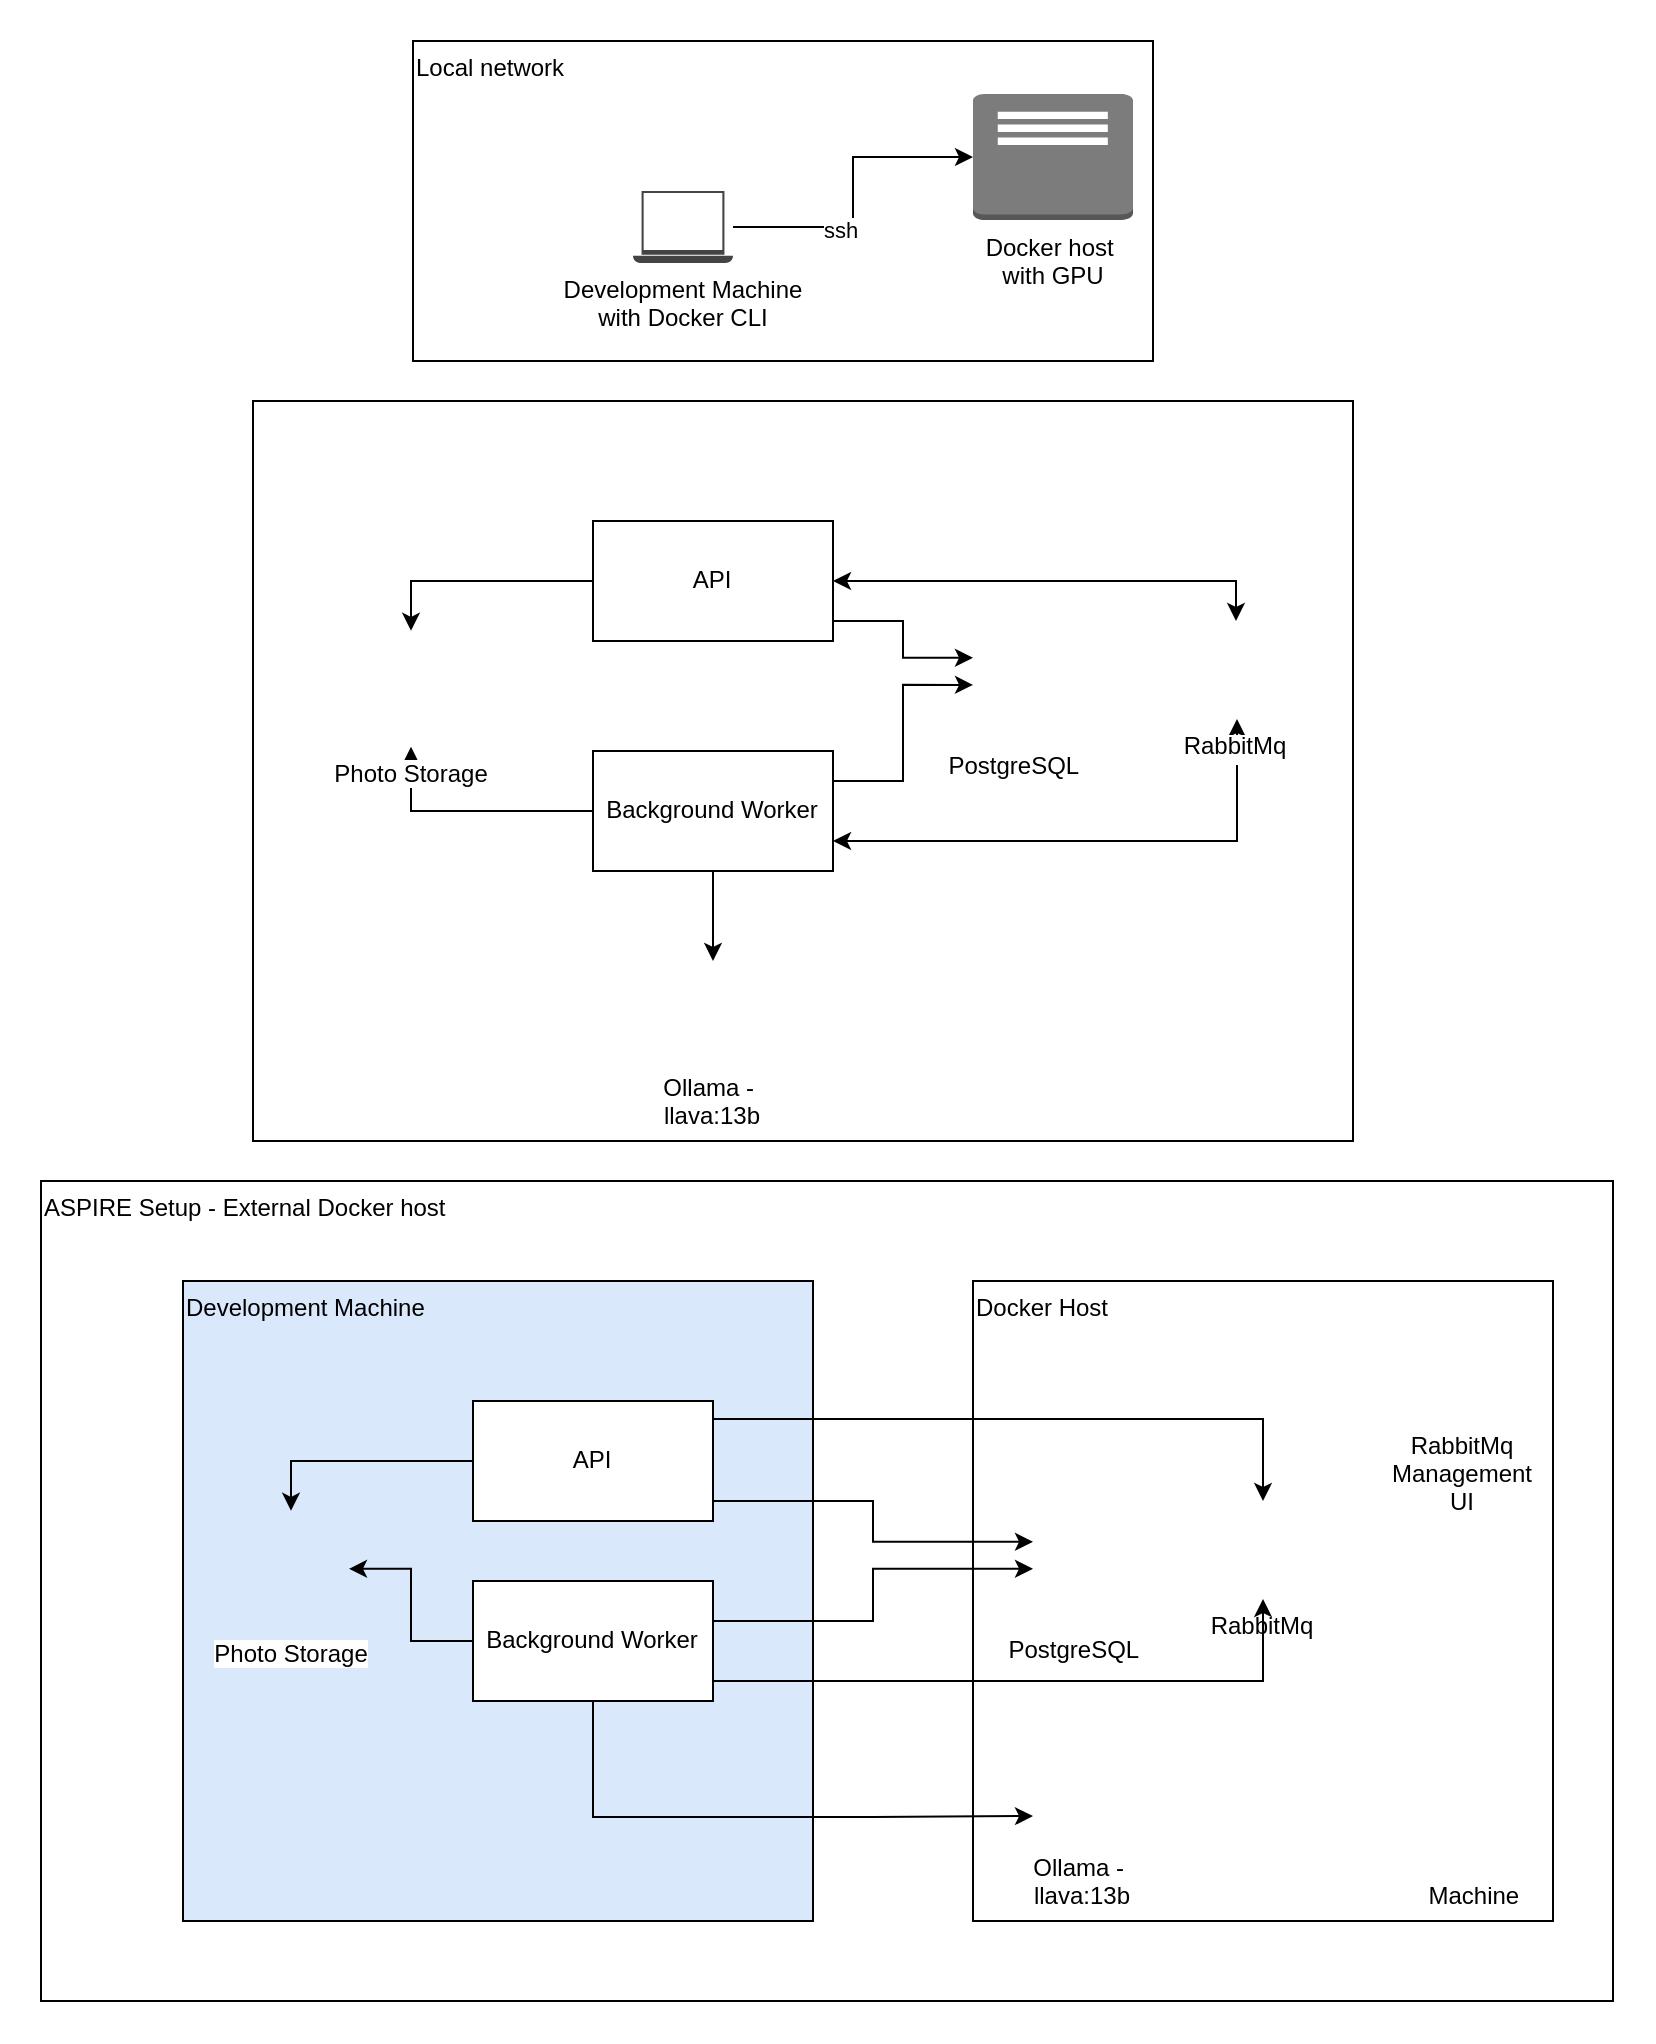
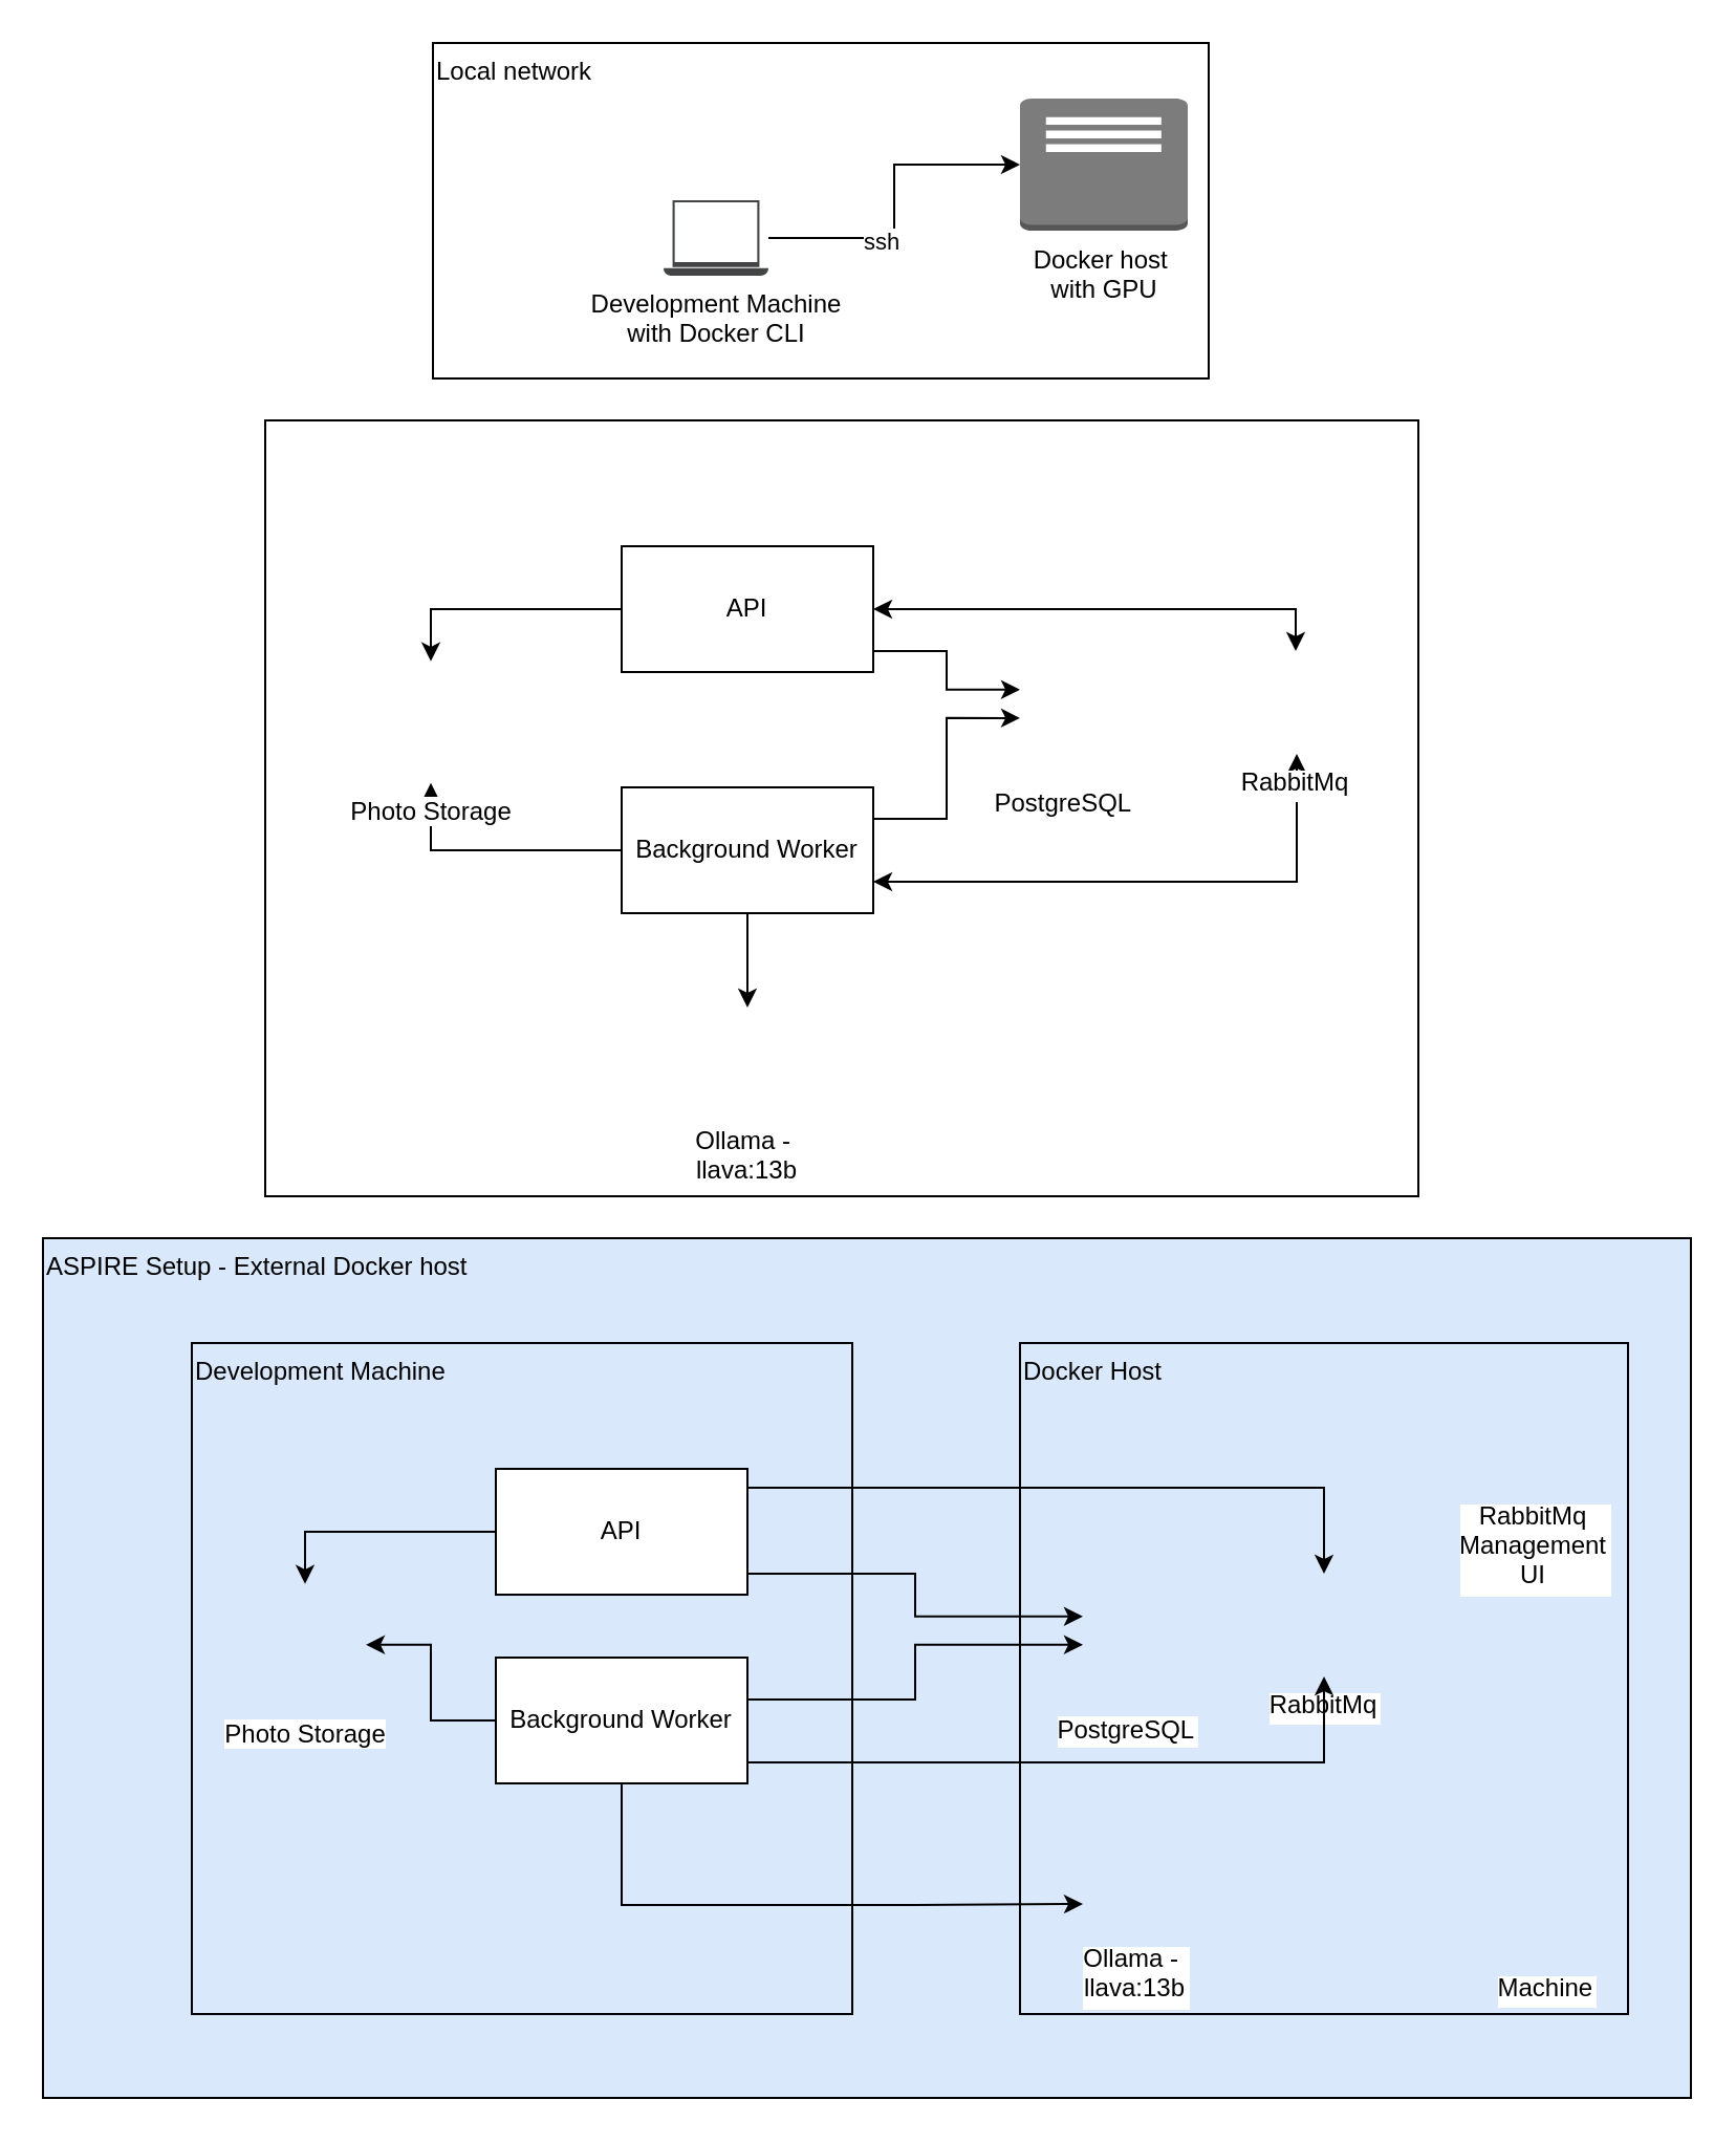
- <mxCell id="2" value="ASPIRE Setup - External Docker host" style="rounded=0;whiteSpace=wrap;html=1;align=left;verticalAlign=top;" parent="1" vertex="1"><mxGeometry x="20" y="590" width="786" height="410" as="geometry" /></mxCell>
+ <mxCell id="2" value="ASPIRE Setup - External Docker host" style="rounded=0;whiteSpace=wrap;html=1;align=left;verticalAlign=top;fillColor=#dae8fc;" parent="1" vertex="1"><mxGeometry x="20" y="590" width="786" height="410" as="geometry" /></mxCell>
- <mxCell id="28" value="Docker Host" style="rounded=0;whiteSpace=wrap;html=1;verticalAlign=top;align=left;" parent="1" vertex="1"><mxGeometry x="486" y="640" width="290" height="320" as="geometry" /></mxCell>
+ <mxCell id="28" value="Docker Host" style="rounded=0;whiteSpace=wrap;html=1;verticalAlign=top;align=left;fillColor=#dae8fc;" parent="1" vertex="1"><mxGeometry x="486" y="640" width="290" height="320" as="geometry" /></mxCell>
